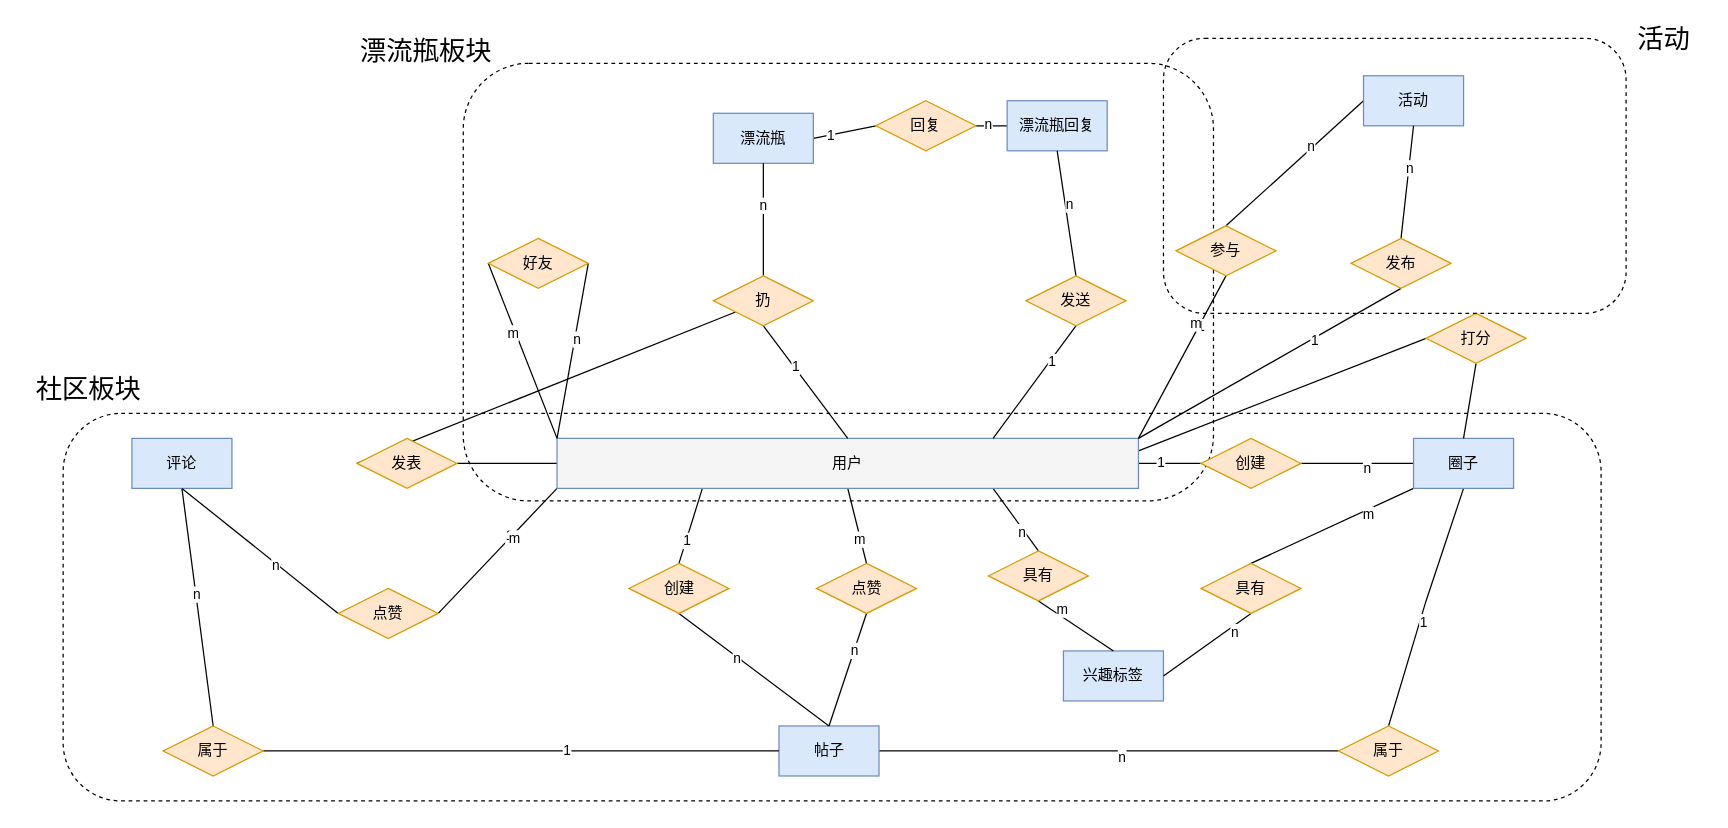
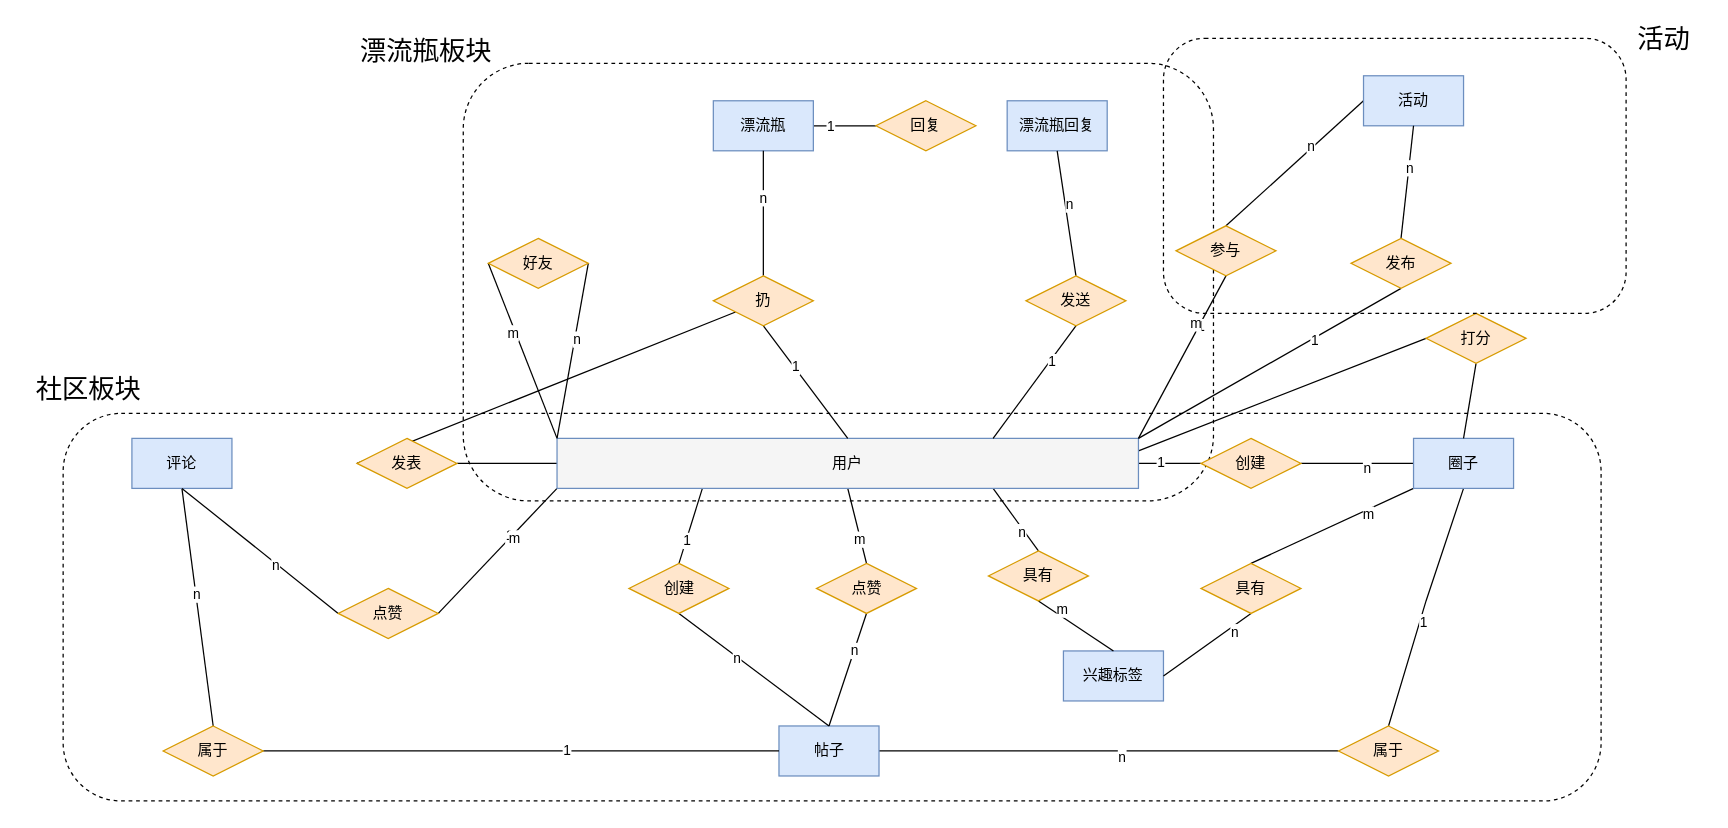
- <mxCell id="60" style="edgeStyle=none;rounded=0;orthogonalLoop=1;jettySize=auto;html=1;exitX=0;exitY=0.5;exitDx=0;exitDy=0;entryX=1;entryY=0.5;entryDx=0;entryDy=0;endArrow=none;endFill=0;" parent="1" source="62" target="68" edge="1"><mxGeometry relative="1" as="geometry" /></mxCell>
- <mxCell id="61" value="n" style="edgeLabel;html=1;align=center;verticalAlign=middle;resizable=0;points=[];" parent="60" vertex="1" connectable="0"><mxGeometry x="0.304" y="-2" relative="1" as="geometry"><mxPoint as="offset" /></mxGeometry></mxCell>
- <mxCell id="54" value="漂流瓶" style="rounded=0;whiteSpace=wrap;html=1;fillColor=#dae8fc;strokeColor=#6c8ebf;" parent="1" vertex="1"><mxGeometry x="570" y="90" width="80" height="40" as="geometry" /></mxCell>
+ <mxCell id="54" value="漂流瓶" style="rounded=0;whiteSpace=wrap;html=1;fillColor=#dae8fc;strokeColor=#6c8ebf;" parent="1" vertex="1"><mxGeometry x="570" y="80" width="80" height="40" as="geometry" /></mxCell>
